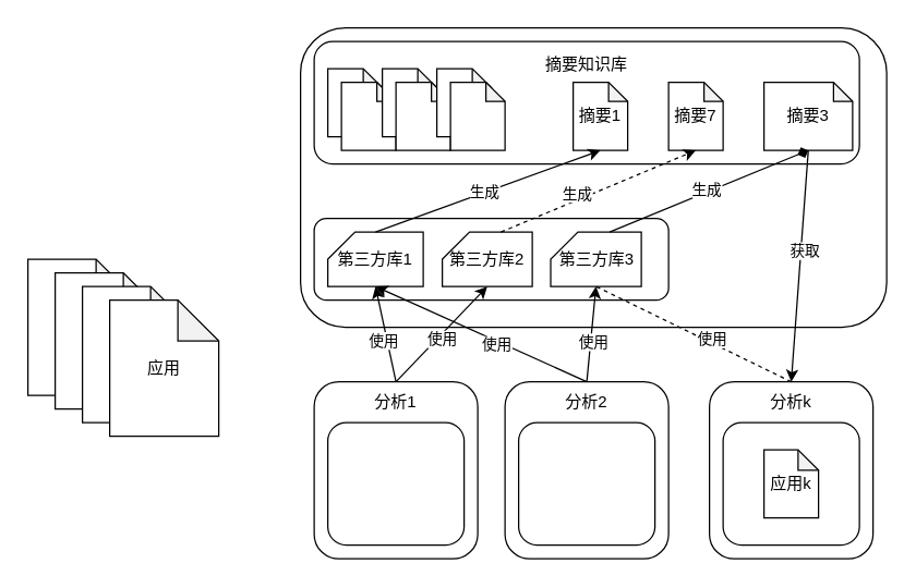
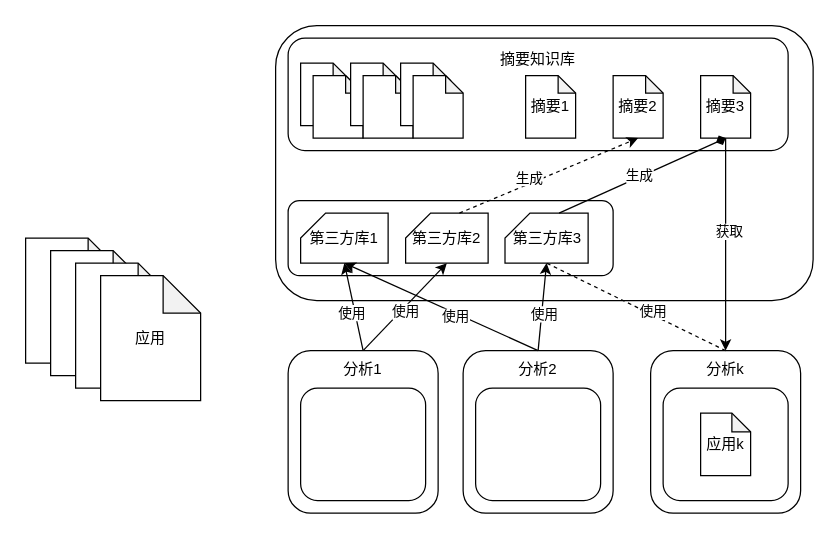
- <mxCell id="34" value="摘要7" style="shape=note;whiteSpace=wrap;html=1;backgroundOutline=1;darkOpacity=0.05;size=14;" vertex="1" parent="1"><mxGeometry x="490" y="60" width="40" height="50" as="geometry" /></mxCell>
+ <mxCell id="34" value="摘要2" style="shape=note;whiteSpace=wrap;html=1;backgroundOutline=1;darkOpacity=0.05;size=14;" vertex="1" parent="1"><mxGeometry x="490" y="60" width="40" height="50" as="geometry" /></mxCell>
- <mxCell id="35" value="摘要3" style="shape=note;whiteSpace=wrap;html=1;backgroundOutline=1;darkOpacity=0.05;size=14;" vertex="1" parent="1"><mxGeometry x="560" y="60" width="65" height="50" as="geometry" /></mxCell>
+ <mxCell id="35" value="摘要3" style="shape=note;whiteSpace=wrap;html=1;backgroundOutline=1;darkOpacity=0.05;size=14;" vertex="1" parent="1"><mxGeometry x="560" y="60" width="40" height="50" as="geometry" /></mxCell>
- <mxCell id="36" value="" style="endArrow=classic;html=1;rounded=0;exitX=0.5;exitY=0;exitDx=0;exitDy=0;exitPerimeter=0;entryX=0.5;entryY=1;entryDx=0;entryDy=0;entryPerimeter=0;" edge="1" parent="1" source="10" target="33"><mxGeometry width="50" height="50" relative="1" as="geometry"><mxPoint x="380" y="280" as="sourcePoint" /><mxPoint x="430" y="230" as="targetPoint" /></mxGeometry></mxCell>
- <mxCell id="37" value="生成" style="edgeLabel;html=1;align=center;verticalAlign=middle;resizable=0;points=[];" vertex="1" connectable="0" parent="36"><mxGeometry x="-0.036" relative="1" as="geometry"><mxPoint as="offset" /></mxGeometry></mxCell>
